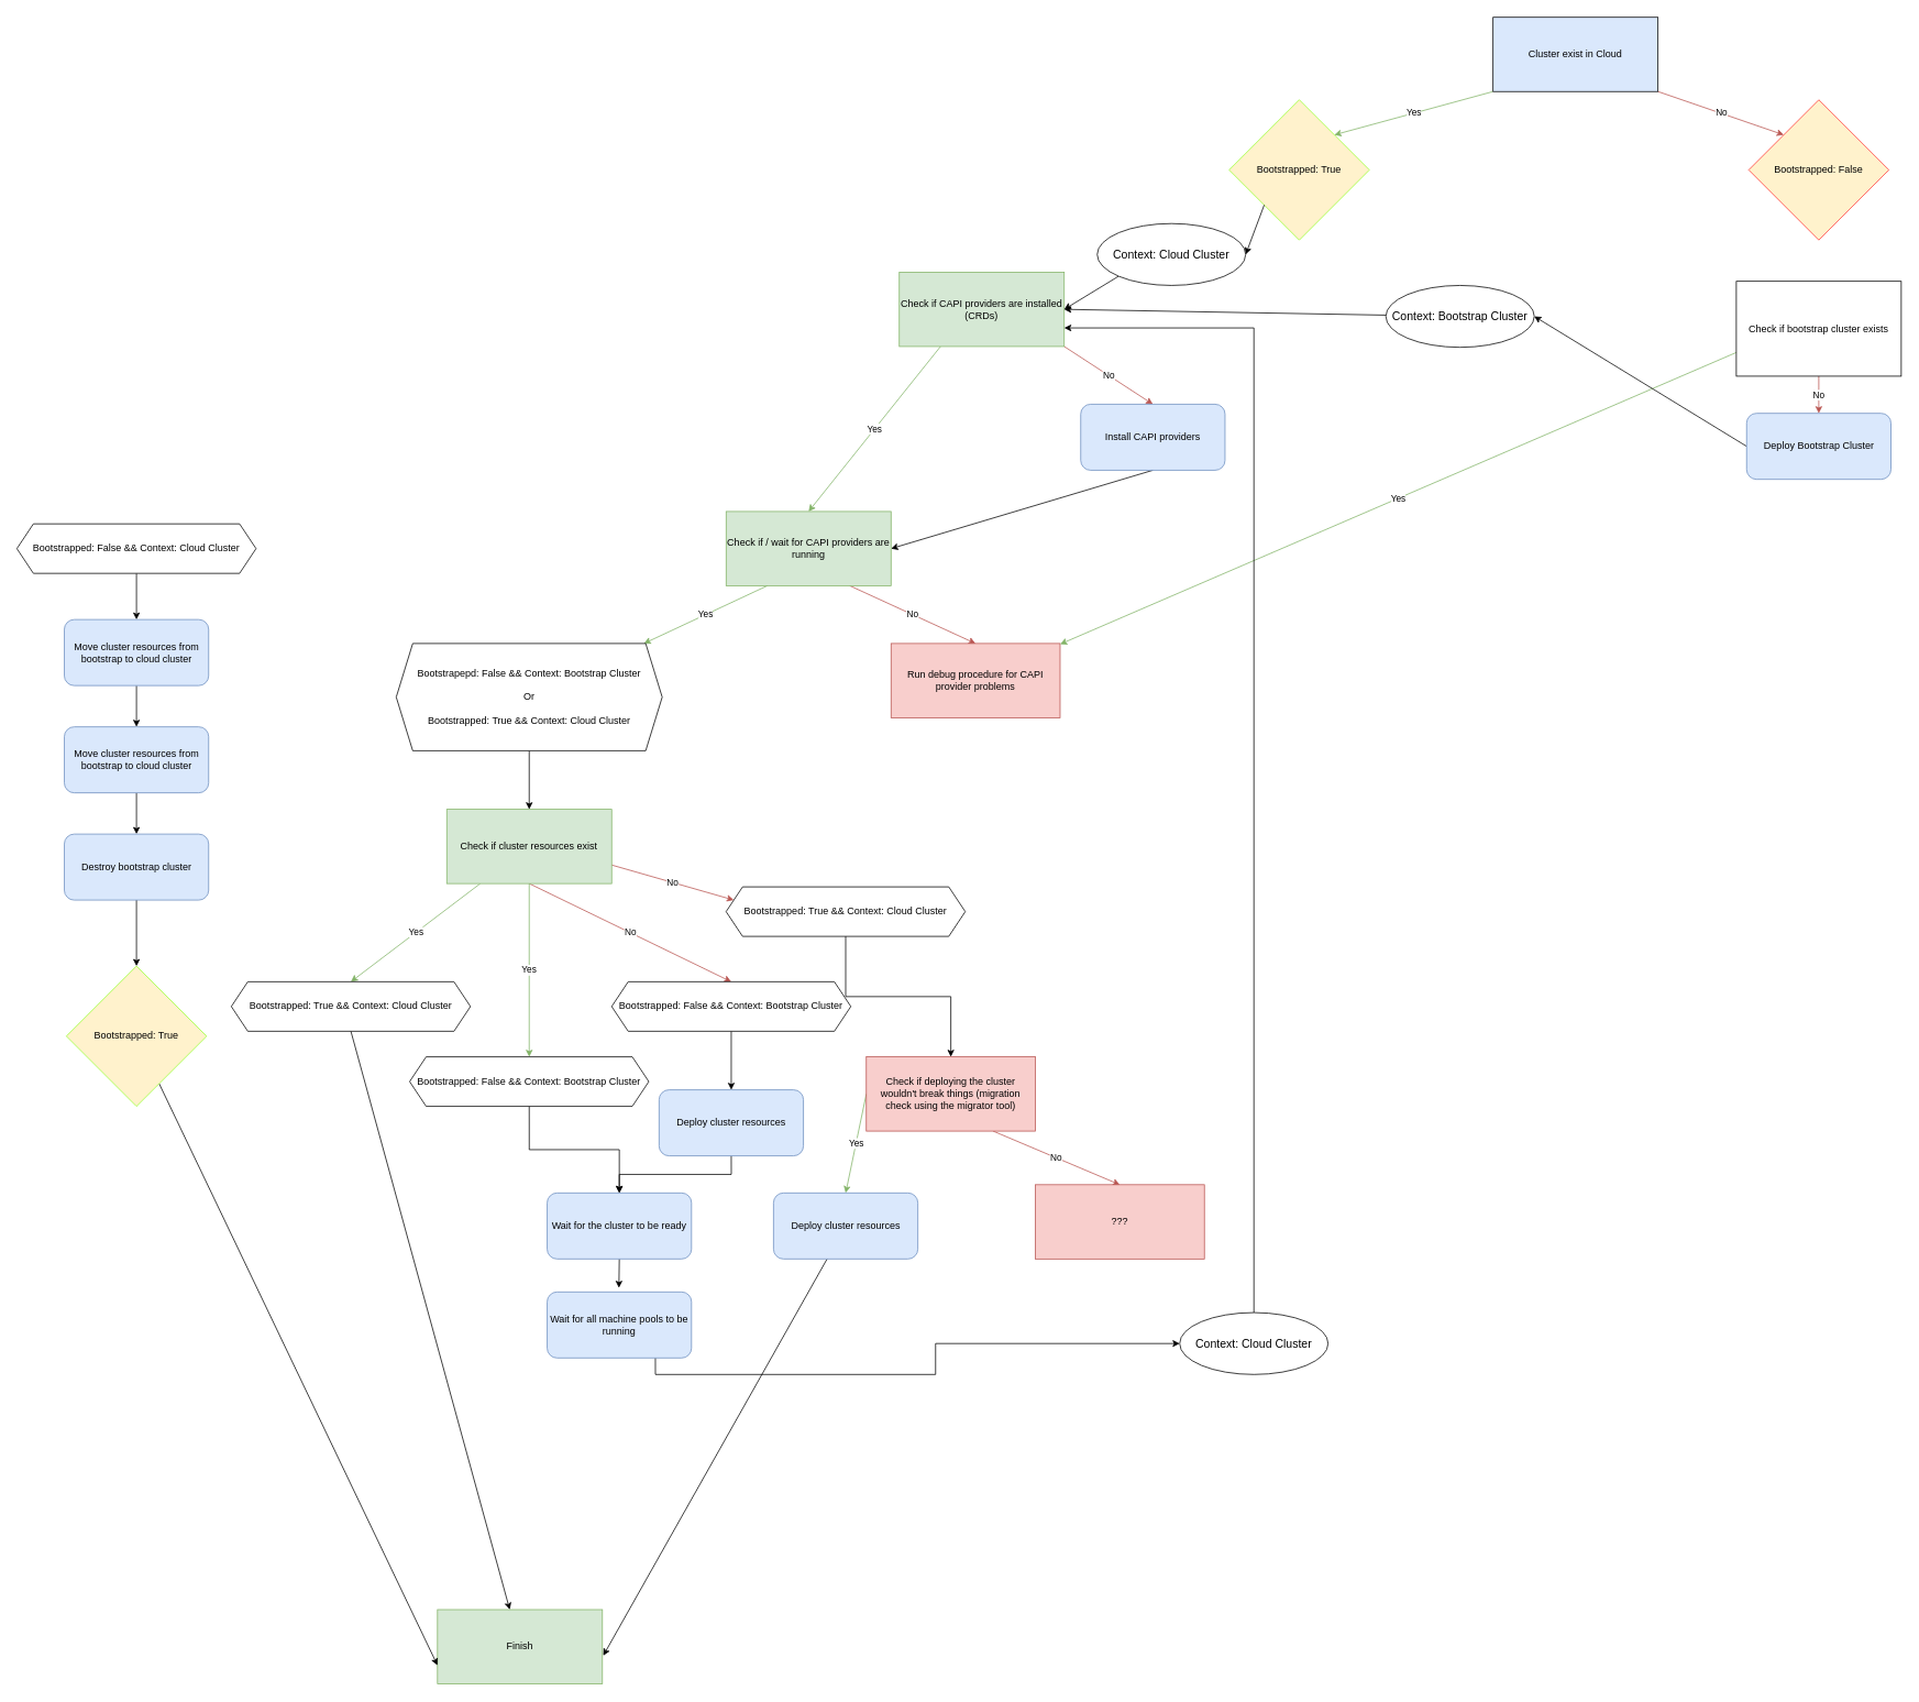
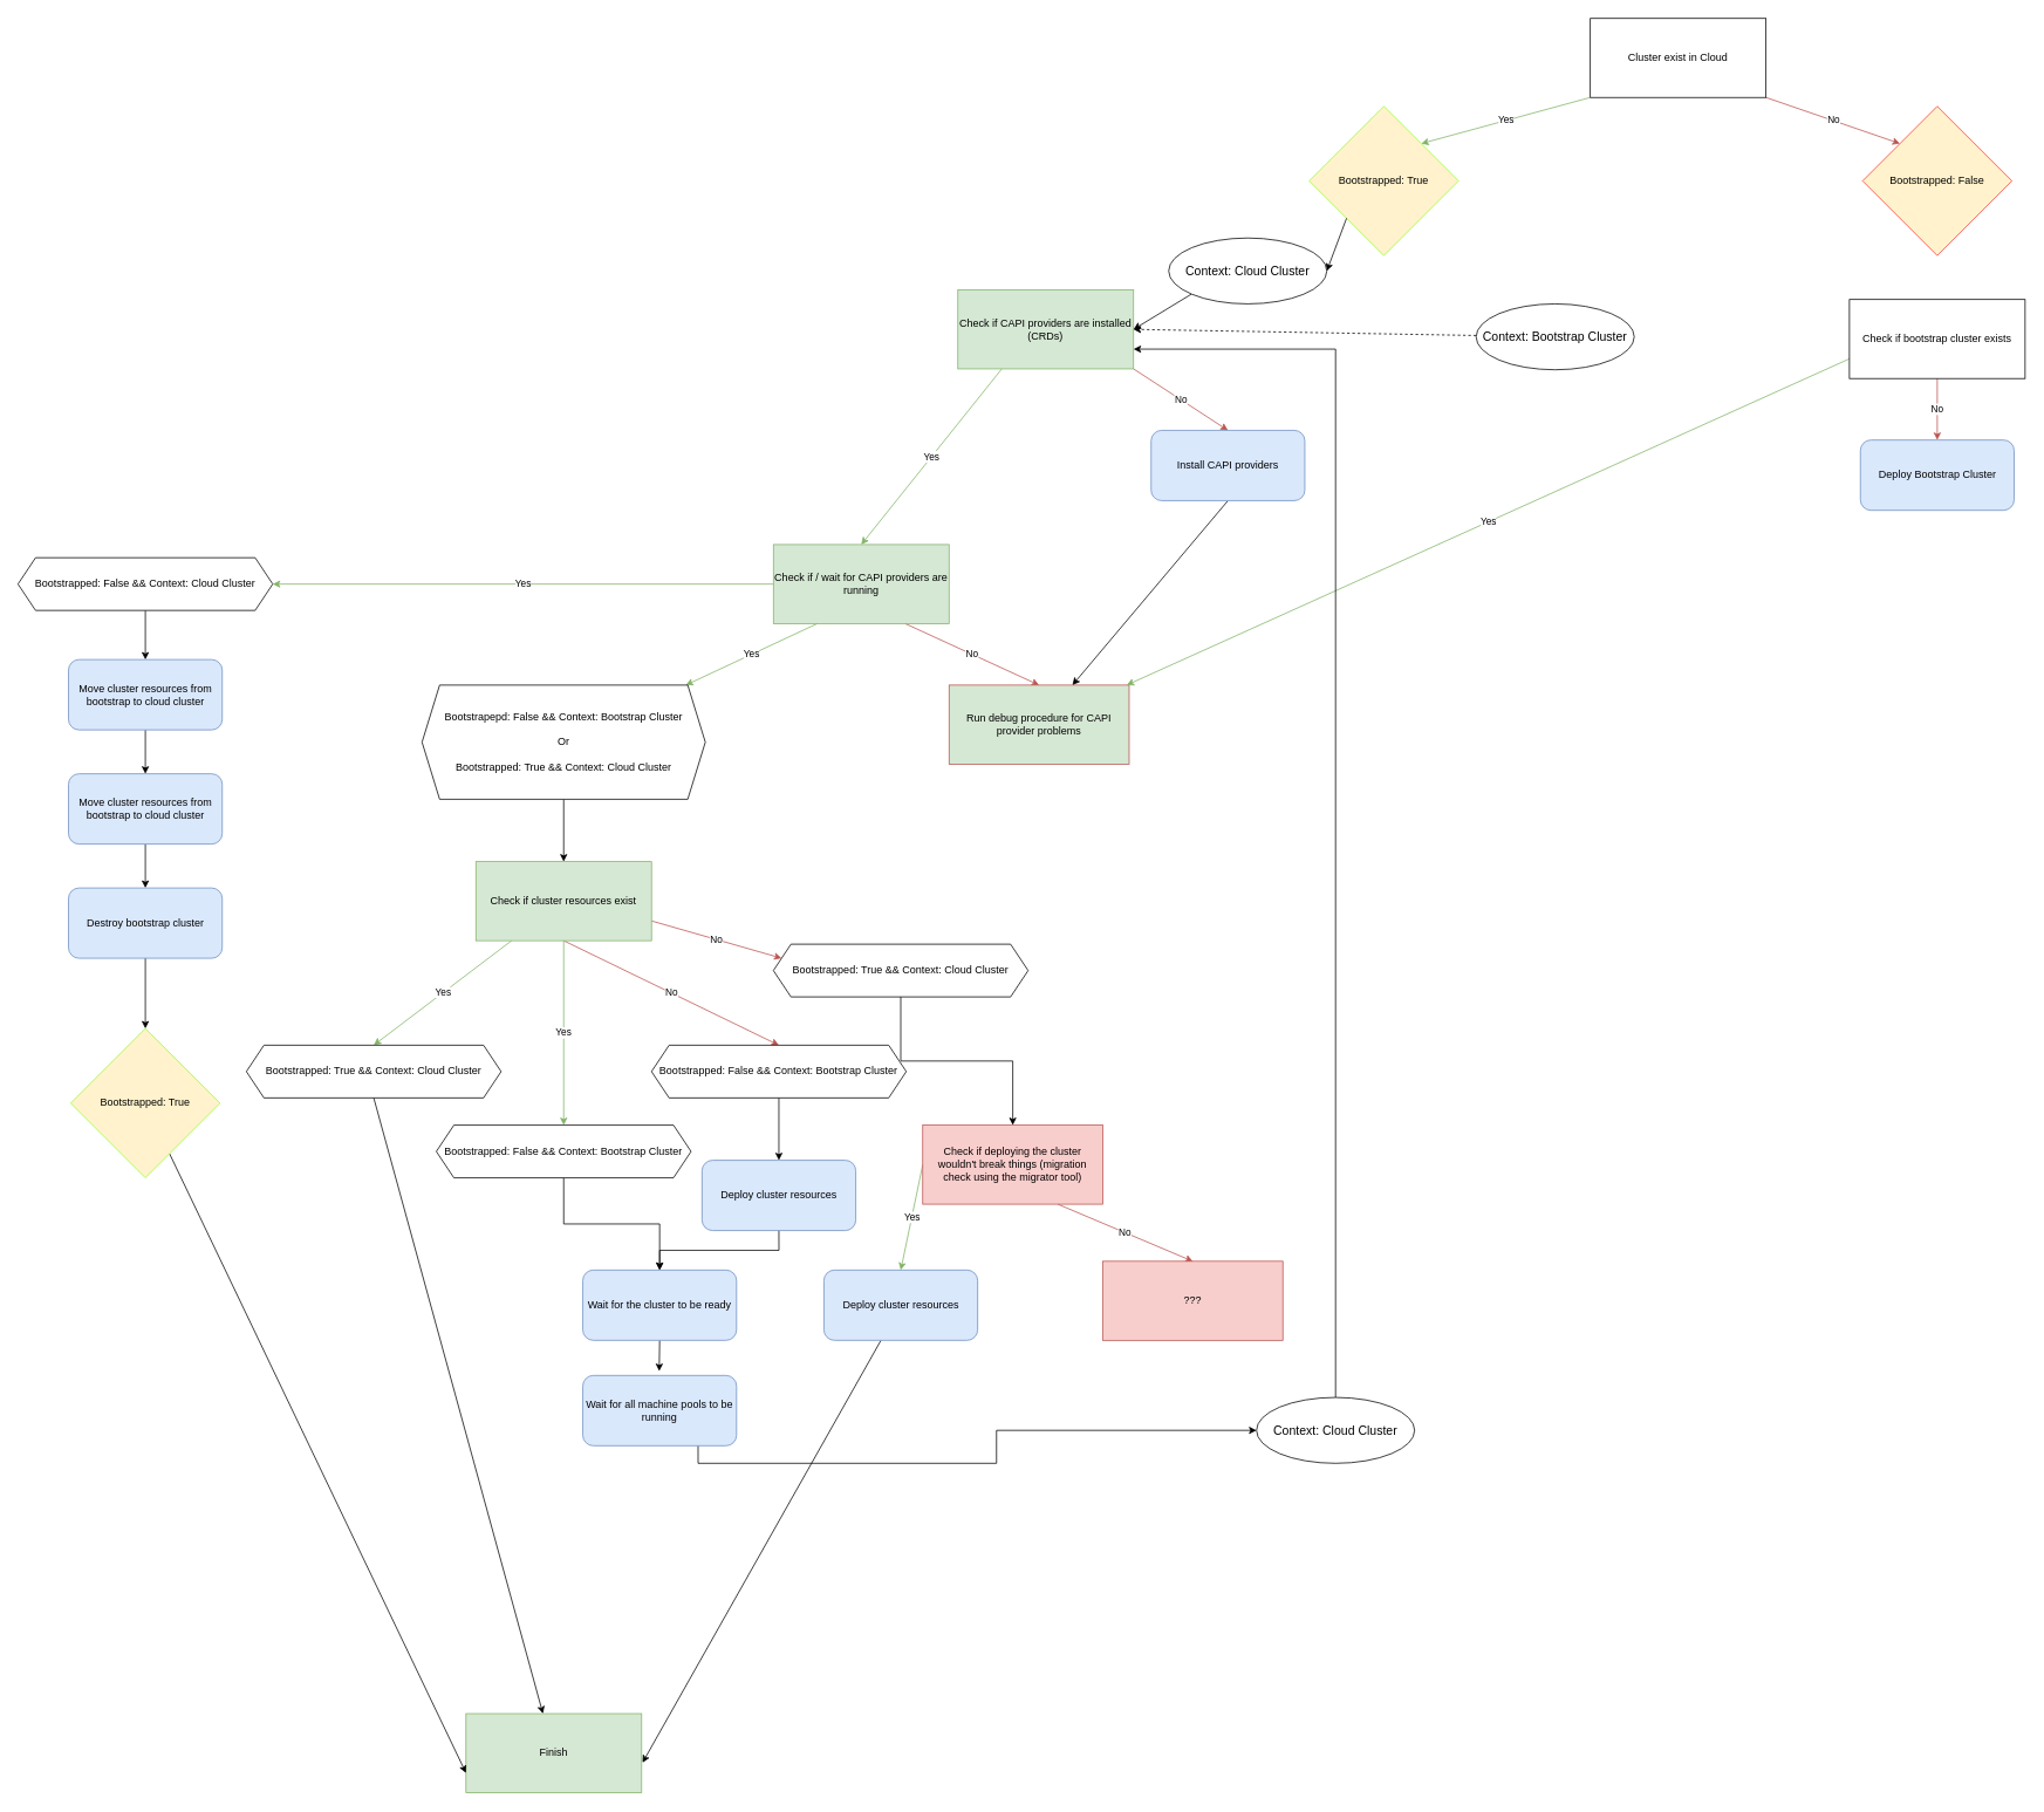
- <mxCell id="4" value="Cluster exist in Cloud" style="rounded=0;whiteSpace=wrap;html=1;fillColor=#dae8fc;" vertex="1" parent="1"><mxGeometry x="1810" width="200" height="90" as="geometry" y="20" /></mxCell>
+ <mxCell id="4" value="Cluster exist in Cloud" style="rounded=0;whiteSpace=wrap;html=1;" vertex="1" parent="1"><mxGeometry x="1810" width="200" height="90" as="geometry" y="20" /></mxCell>
- <mxCell id="35" style="rounded=0;orthogonalLoop=1;jettySize=auto;html=1;entryX=1;entryY=0.5;entryDx=0;entryDy=0;" edge="1" parent="1" source="36" target="7"><mxGeometry relative="1" as="geometry" /></mxCell>
+ <mxCell id="35" style="rounded=0;orthogonalLoop=1;jettySize=auto;html=1;entryX=1;entryY=0.5;entryDx=0;entryDy=0;dashed=1;" edge="1" parent="1" source="36" target="7"><mxGeometry relative="1" as="geometry" /></mxCell>
- <mxCell id="32" value="Check if bootstrap cluster exists" style="rounded=0;whiteSpace=wrap;html=1;" vertex="1" parent="1"><mxGeometry x="2105" y="340" width="200" height="115" as="geometry" /></mxCell>
+ <mxCell id="32" value="Check if bootstrap cluster exists" style="rounded=0;whiteSpace=wrap;html=1;" vertex="1" parent="1"><mxGeometry x="2105" y="340" width="200" height="90" as="geometry" /></mxCell>
- <mxCell id="37" style="rounded=0;orthogonalLoop=1;jettySize=auto;html=1;exitX=0;exitY=0.5;exitDx=0;exitDy=0;entryX=1;entryY=0.5;entryDx=0;entryDy=0;" edge="1" parent="1" source="38" target="36"><mxGeometry relative="1" as="geometry" /></mxCell>
- <mxCell id="23" style="rounded=0;orthogonalLoop=1;jettySize=auto;html=1;exitX=0.5;exitY=1;exitDx=0;exitDy=0;entryX=1;entryY=0.5;entryDx=0;entryDy=0;" edge="1" parent="1" source="24" target="11"><mxGeometry relative="1" as="geometry" /></mxCell>
+ <mxCell id="23" style="rounded=0;orthogonalLoop=1;jettySize=auto;html=1;exitX=0.5;exitY=1;exitDx=0;exitDy=0;" edge="1" parent="1" source="24" target="21"><mxGeometry relative="1" as="geometry" /></mxCell>
+ <mxCell id="10" value="Yes" style="edgeStyle=orthogonalEdgeStyle;rounded=0;orthogonalLoop=1;jettySize=auto;html=1;fillColor=#d5e8d4;strokeColor=#82b366;" edge="1" parent="1" source="11" target="54"><mxGeometry relative="1" as="geometry" /></mxCell>
- <mxCell id="21" value="Run debug procedure for CAPI provider problems" style="rounded=0;whiteSpace=wrap;html=1;fillColor=#f8cecc;strokeColor=#b85450;" vertex="1" parent="1"><mxGeometry x="1080" y="779" width="205" height="90" as="geometry" /></mxCell>
+ <mxCell id="21" value="Run debug procedure for CAPI provider problems" style="rounded=0;whiteSpace=wrap;html=1;fillColor=#d5e8d4;strokeColor=#b85450;" vertex="1" parent="1"><mxGeometry x="1080" y="779" width="205" height="90" as="geometry" /></mxCell>
